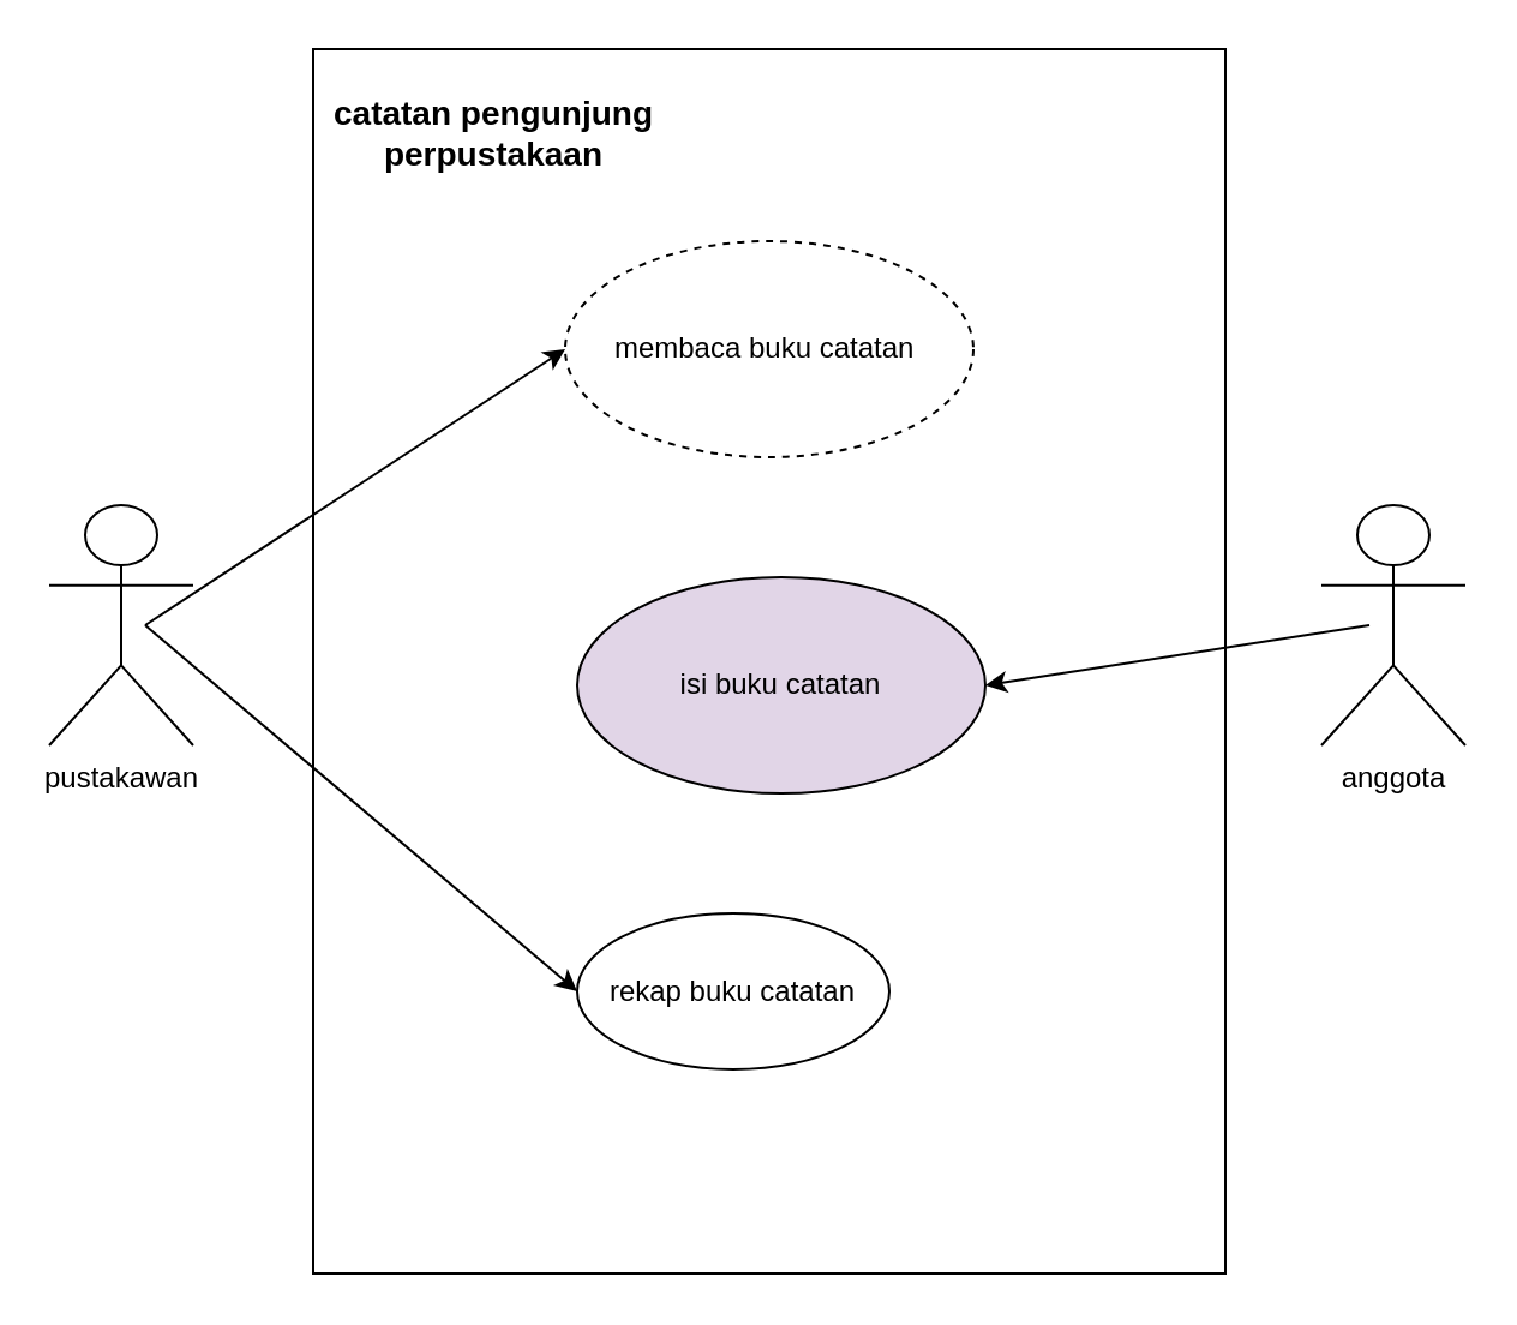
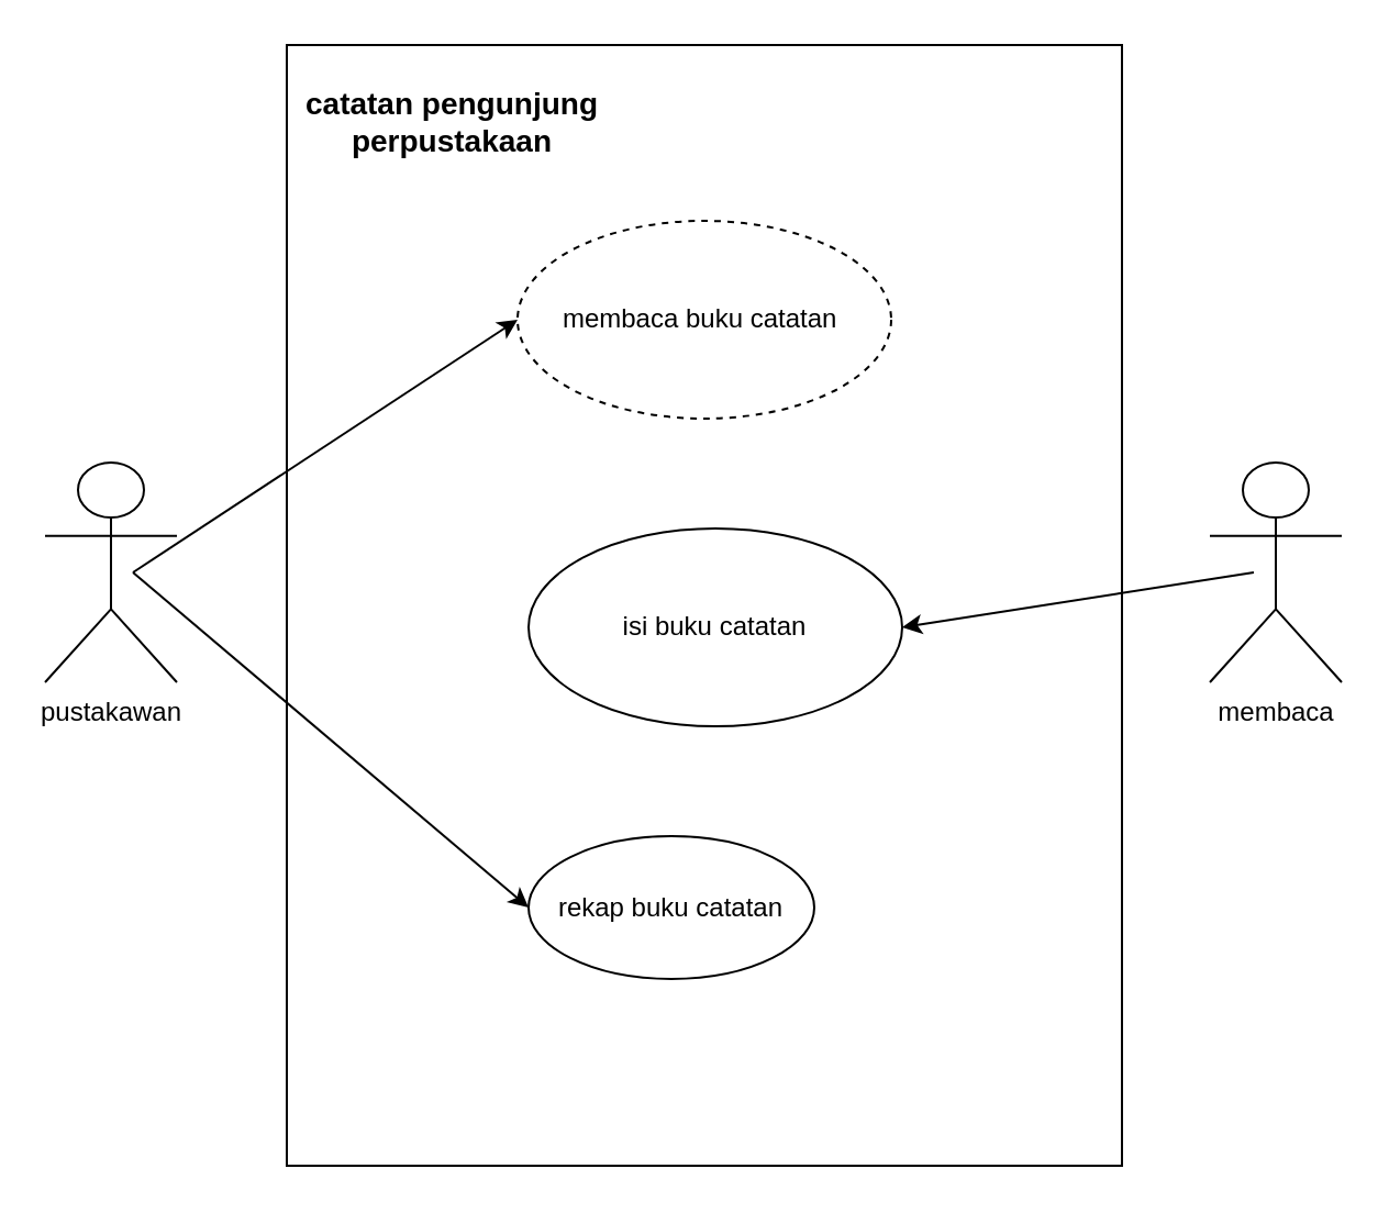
- <mxCell id="12" value="isi buku catatan" style="ellipse;whiteSpace=wrap;html=1;fillColor=#e1d5e7;" parent="1" vertex="1"><mxGeometry x="240" y="240" width="170" height="90" as="geometry" /></mxCell>
+ <mxCell id="12" value="isi buku catatan" style="ellipse;whiteSpace=wrap;html=1;" parent="1" vertex="1"><mxGeometry x="240" y="240" width="170" height="90" as="geometry" /></mxCell>
- <mxCell id="6" value="anggota" style="shape=umlActor;verticalLabelPosition=bottom;verticalAlign=top;html=1;outlineConnect=0;" parent="1" vertex="1"><mxGeometry x="550" y="210" width="60" height="100" as="geometry" /></mxCell>
+ <mxCell id="6" value="membaca" style="shape=umlActor;verticalLabelPosition=bottom;verticalAlign=top;html=1;outlineConnect=0;" parent="1" vertex="1"><mxGeometry x="550" y="210" width="60" height="100" as="geometry" /></mxCell>
